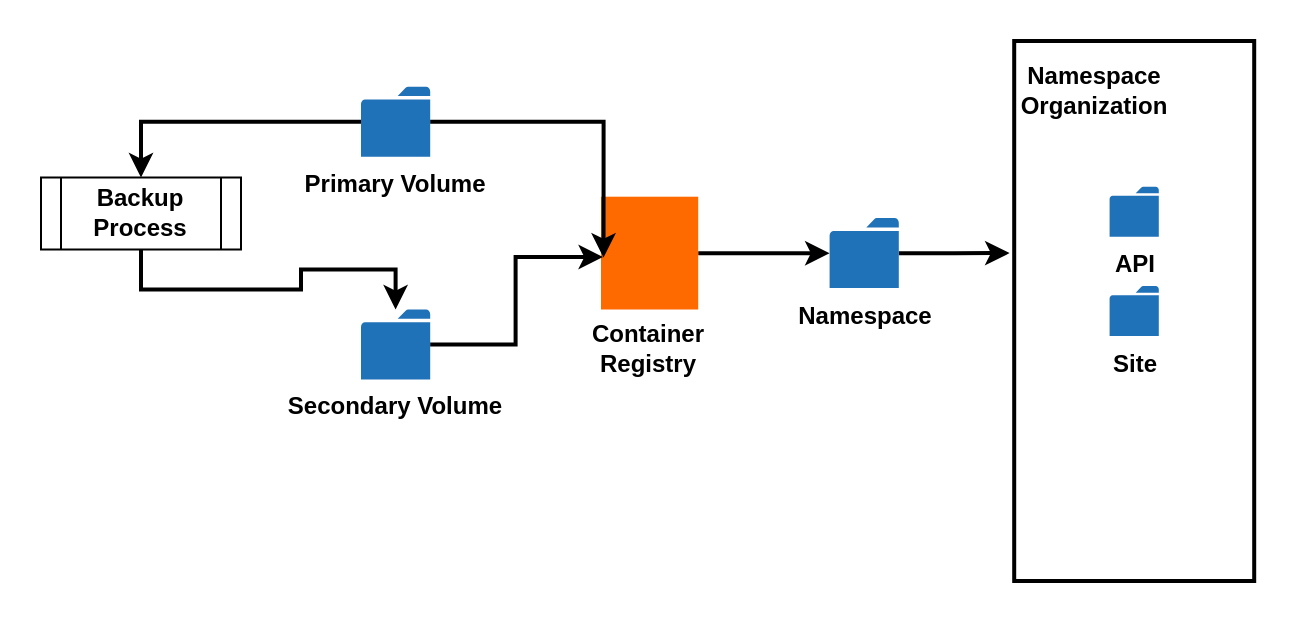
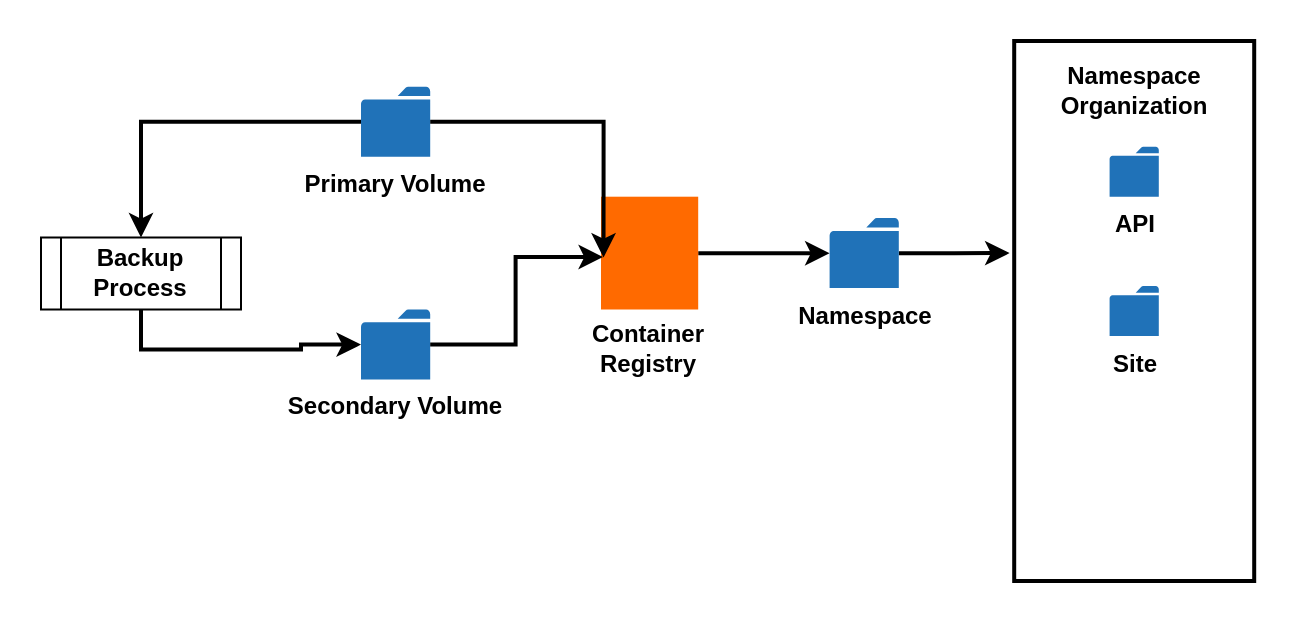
- <mxCell id="17" value="&lt;b&gt;Namespace&lt;/b&gt;&lt;div&gt;&lt;b&gt;Organization&lt;/b&gt;&lt;/div&gt;" style="text;strokeColor=none;align=center;fillColor=none;html=1;verticalAlign=middle;whiteSpace=wrap;rounded=0;" vertex="1" parent="1"><mxGeometry x="516.6" y="30" width="60" height="30" as="geometry" /></mxCell>
+ <mxCell id="17" value="&lt;b&gt;Namespace&lt;/b&gt;&lt;div&gt;&lt;b&gt;Organization&lt;/b&gt;&lt;/div&gt;" style="text;strokeColor=none;align=center;fillColor=none;html=1;verticalAlign=middle;whiteSpace=wrap;rounded=0;" vertex="1" parent="1"><mxGeometry x="536.6" y="30" width="60" height="30" as="geometry" /></mxCell>
- <mxCell id="13" value="&lt;b&gt;API&lt;/b&gt;" style="sketch=0;pointerEvents=1;shadow=0;dashed=0;html=1;strokeColor=none;labelPosition=center;verticalLabelPosition=bottom;verticalAlign=top;outlineConnect=0;align=center;shape=mxgraph.office.concepts.folder;fillColor=#2072B8;" vertex="1" parent="1"><mxGeometry x="554.3" y="92.85" width="24.6" height="25" as="geometry" /></mxCell>
+ <mxCell id="13" value="&lt;b&gt;API&lt;/b&gt;" style="sketch=0;pointerEvents=1;shadow=0;dashed=0;html=1;strokeColor=none;labelPosition=center;verticalLabelPosition=bottom;verticalAlign=top;outlineConnect=0;align=center;shape=mxgraph.office.concepts.folder;fillColor=#2072B8;" vertex="1" parent="1"><mxGeometry x="554.3" y="72.85" width="24.6" height="25" as="geometry" /></mxCell>
- <mxCell id="10" value="&lt;b&gt;Backup Process&lt;/b&gt;" style="shape=process;whiteSpace=wrap;html=1;backgroundOutline=1;" vertex="1" parent="1"><mxGeometry x="20" y="88.25" width="100" height="36" as="geometry" /></mxCell>
+ <mxCell id="10" value="&lt;b&gt;Backup Process&lt;/b&gt;" style="shape=process;whiteSpace=wrap;html=1;backgroundOutline=1;" vertex="1" parent="1"><mxGeometry x="20" y="118.25" width="100" height="36" as="geometry" /></mxCell>
